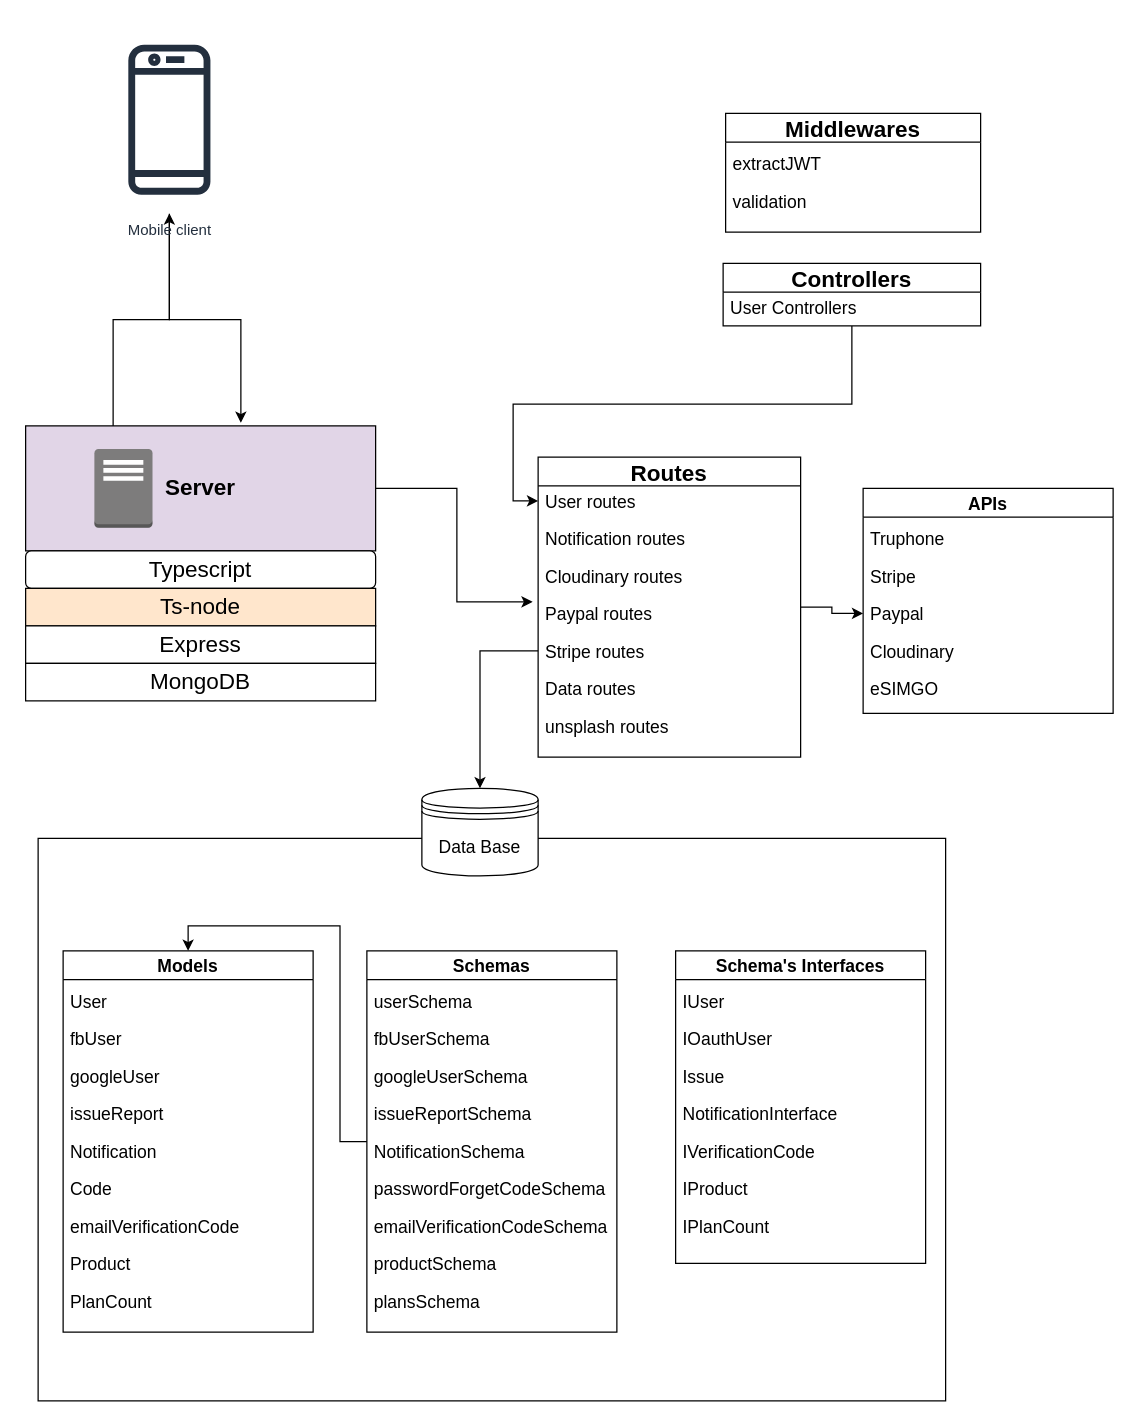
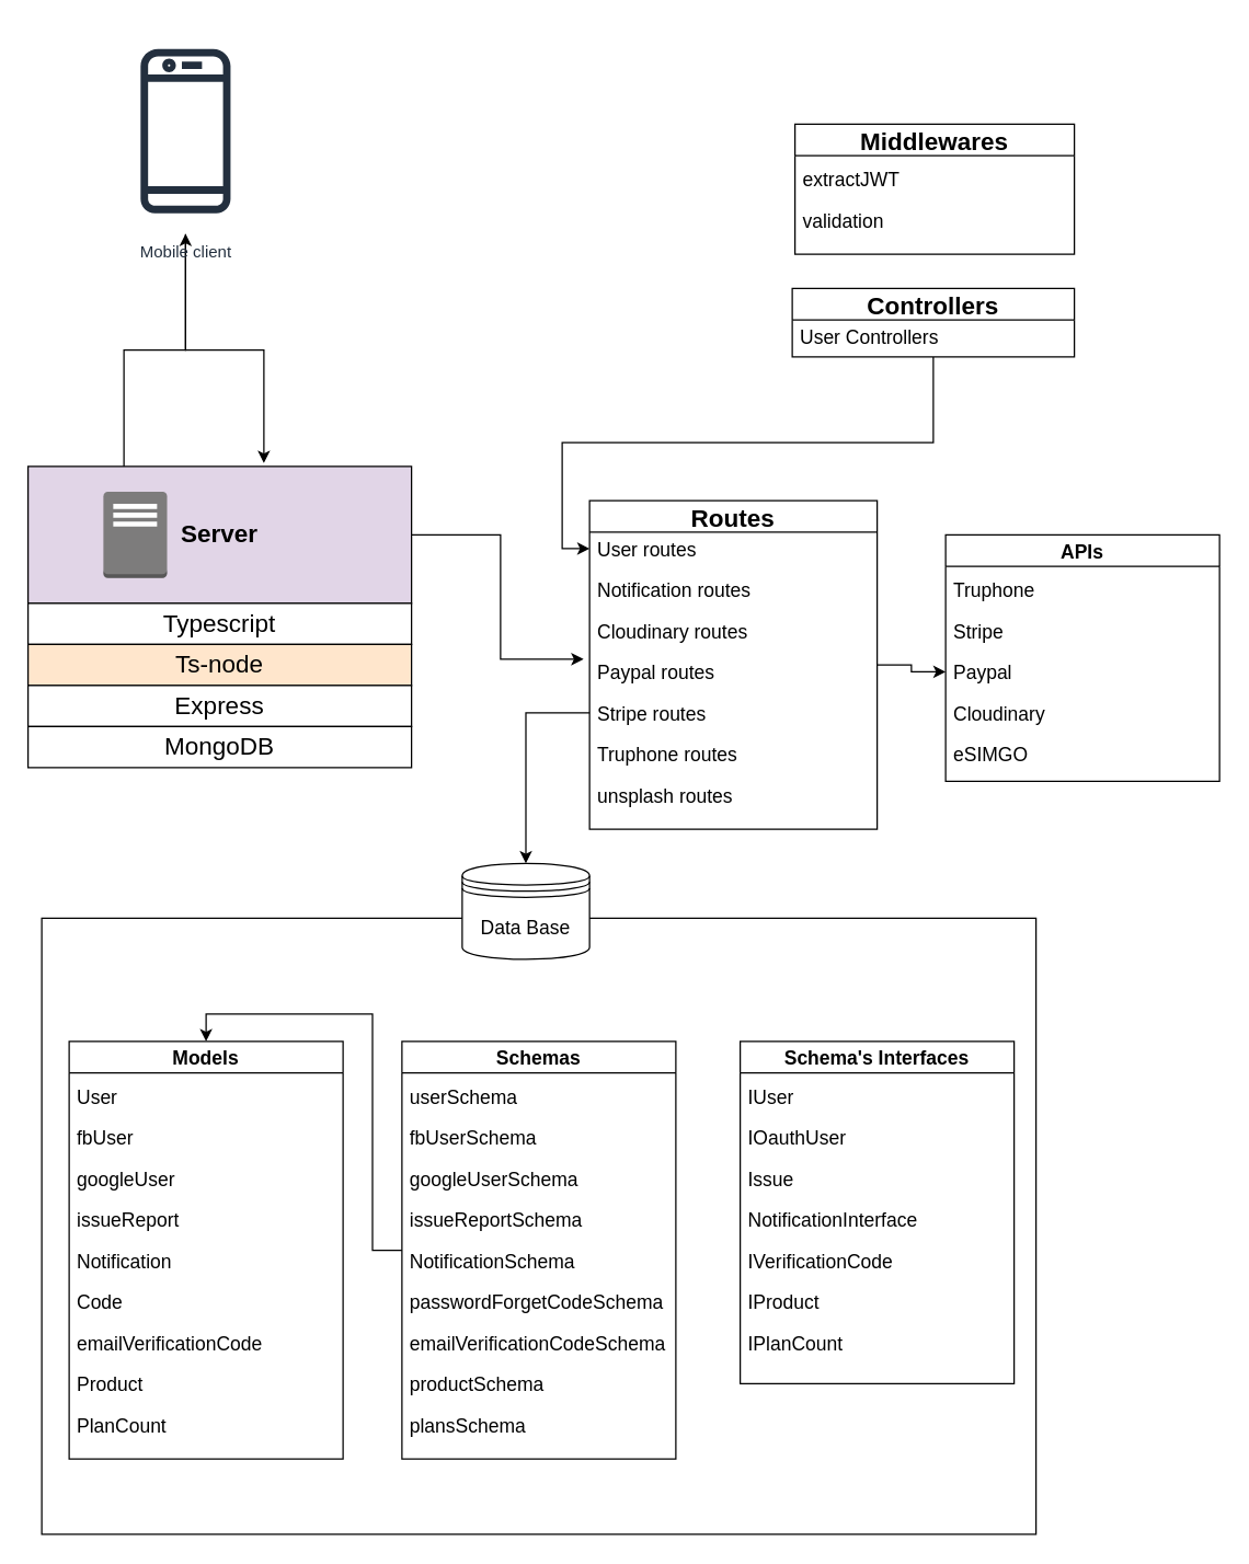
- <mxCell id="55" value="Typescript" style="whiteSpace=wrap;html=1;fontSize=18;rounded=1;" vertex="1" parent="1"><mxGeometry x="20" y="440" width="280" height="30" as="geometry" /></mxCell>
+ <mxCell id="55" value="Typescript" style="rounded=0;whiteSpace=wrap;html=1;fontSize=18;" vertex="1" parent="1"><mxGeometry x="20" y="440" width="280" height="30" as="geometry" /></mxCell>
- <mxCell id="44" value="Data routes" style="text;strokeColor=none;fillColor=none;align=left;verticalAlign=middle;spacingLeft=4;spacingRight=4;overflow=hidden;points=[[0,0.5],[1,0.5]];portConstraint=eastwest;rotatable=0;fontSize=14;" vertex="1" parent="38"><mxGeometry y="170" width="200" height="30" as="geometry" /></mxCell>
+ <mxCell id="44" value="Truphone routes" style="text;strokeColor=none;fillColor=none;align=left;verticalAlign=middle;spacingLeft=4;spacingRight=4;overflow=hidden;points=[[0,0.5],[1,0.5]];portConstraint=eastwest;rotatable=0;fontSize=14;" vertex="1" parent="38"><mxGeometry y="170" width="200" height="30" as="geometry" /></mxCell>
